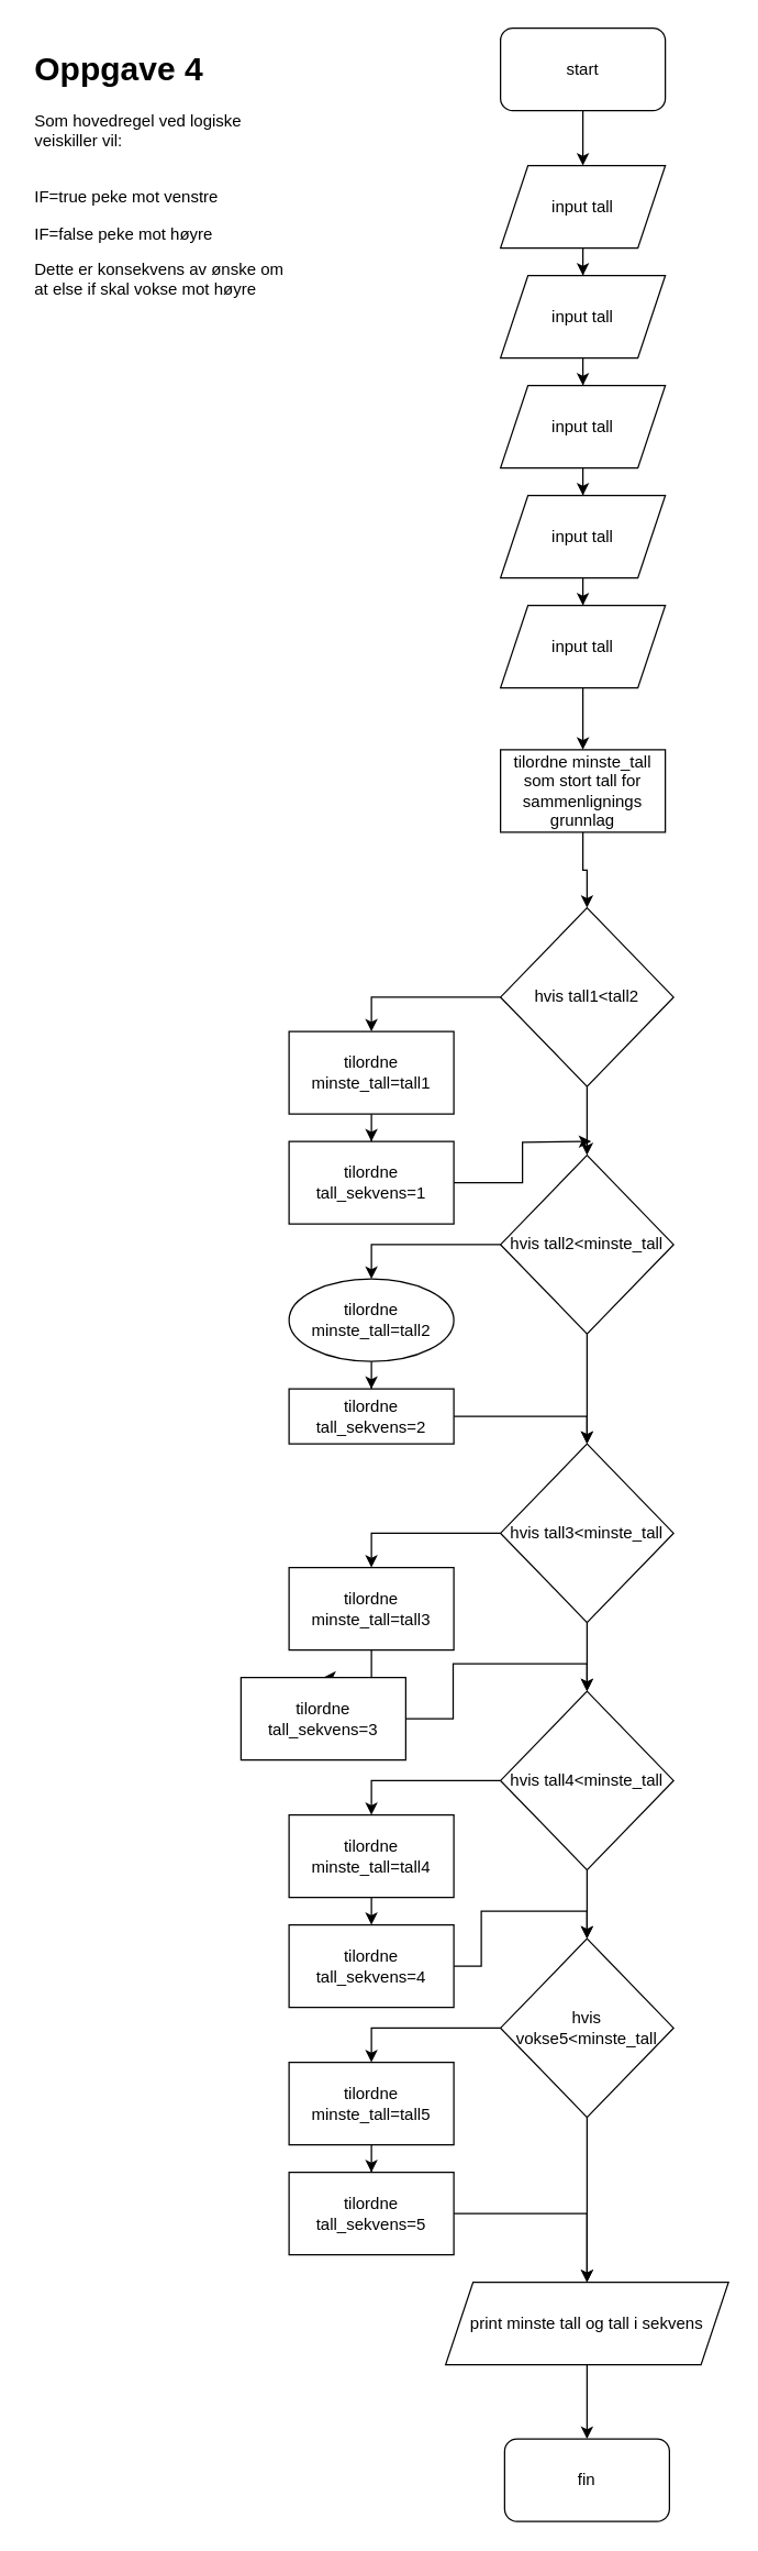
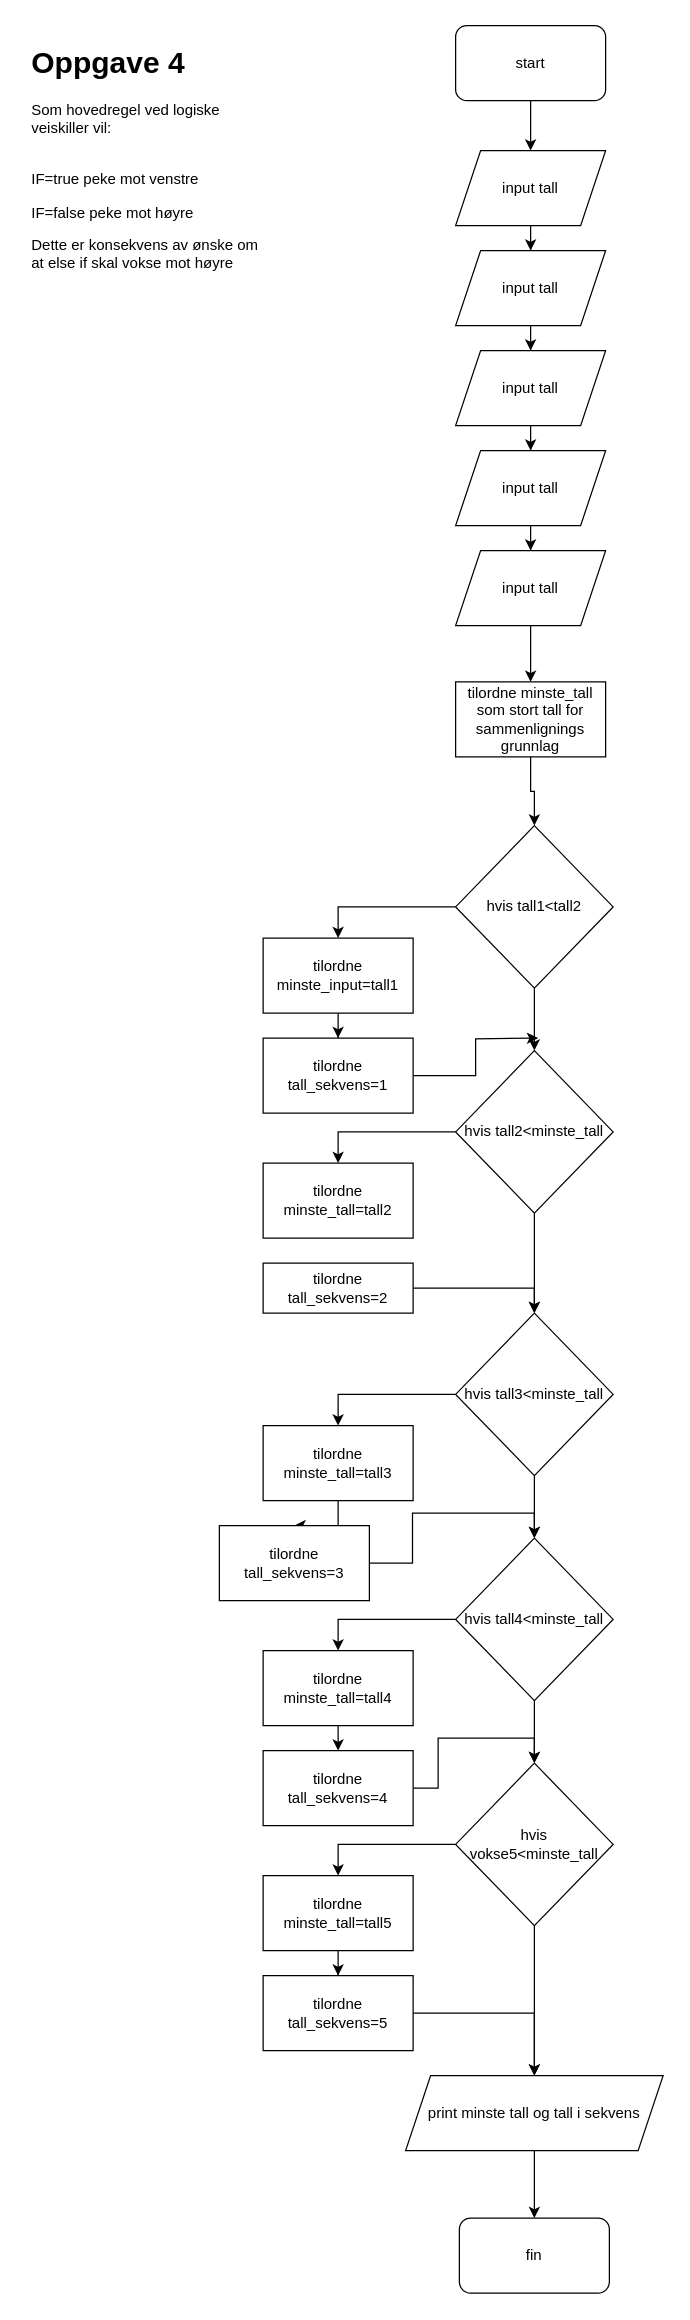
- <mxCell id="20" value="tilordne minste_tall=tall1" style="rounded=0;whiteSpace=wrap;html=1;" parent="1" vertex="1"><mxGeometry x="210" y="750" width="120" height="60" as="geometry" /></mxCell>
+ <mxCell id="20" value="tilordne minste_input=tall1" style="rounded=0;whiteSpace=wrap;html=1;" parent="1" vertex="1"><mxGeometry x="210" y="750" width="120" height="60" as="geometry" /></mxCell>
- <mxCell id="27" value="tilordne minste_tall=tall2" style="ellipse;whiteSpace=wrap;html=1;" parent="1" vertex="1"><mxGeometry x="210" y="930" width="120" height="60" as="geometry" /></mxCell>
+ <mxCell id="27" value="tilordne minste_tall=tall2" style="rounded=0;whiteSpace=wrap;html=1;" parent="1" vertex="1"><mxGeometry x="210" y="930" width="120" height="60" as="geometry" /></mxCell>
- <mxCell id="26" style="edgeStyle=orthogonalEdgeStyle;rounded=0;orthogonalLoop=1;jettySize=auto;html=1;exitX=0.5;exitY=1;exitDx=0;exitDy=0;" parent="1" source="27" target="29" edge="1"><mxGeometry relative="1" as="geometry" /></mxCell>
